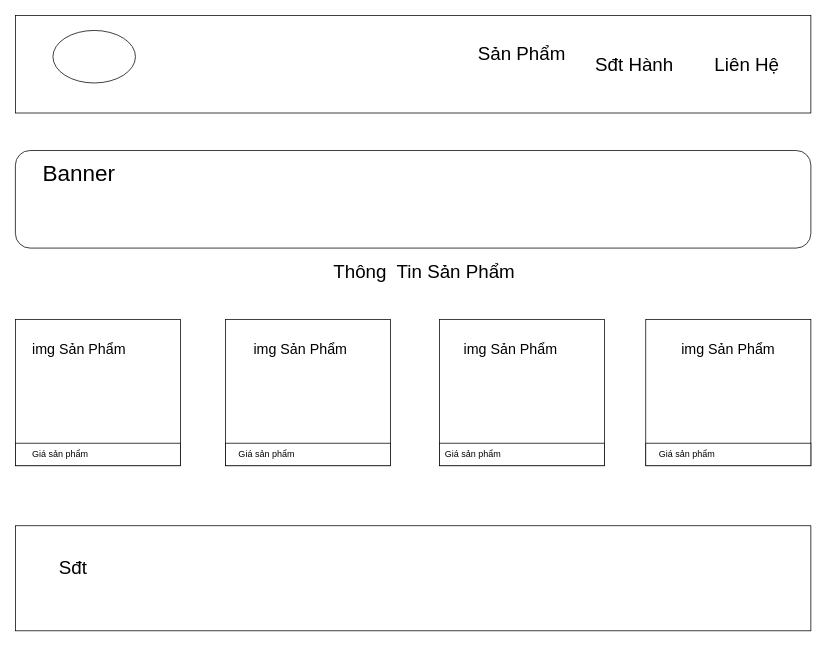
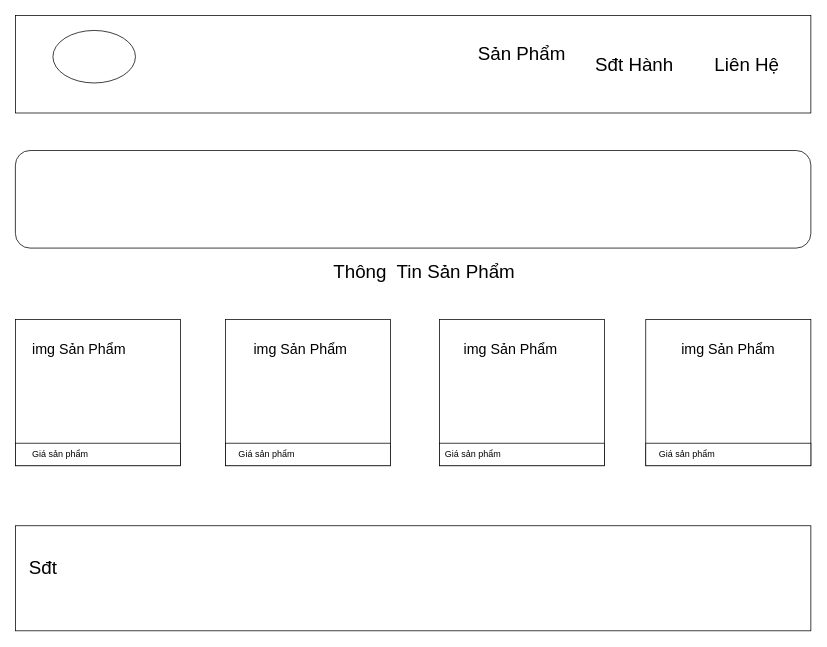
- <mxCell id="8" value="&lt;font style=&quot;font-size: 30px;&quot;&gt;Banner&lt;/font&gt;" style="text;html=1;strokeColor=none;fillColor=none;align=center;verticalAlign=middle;whiteSpace=wrap;rounded=0;" vertex="1" parent="1"><mxGeometry x="20" y="200" width="170" height="60" as="geometry" /></mxCell>
- <mxCell id="27" value="&lt;font style=&quot;font-size: 25px;&quot;&gt;Sđt&lt;/font&gt;" style="text;html=1;strokeColor=none;fillColor=none;align=center;verticalAlign=middle;whiteSpace=wrap;rounded=0;" vertex="1" parent="1"><mxGeometry x="67.5" y="740" width="57.5" height="30" as="geometry" /></mxCell>
+ <mxCell id="27" value="&lt;font style=&quot;font-size: 25px;&quot;&gt;Sđt&lt;/font&gt;" style="text;html=1;strokeColor=none;fillColor=none;align=center;verticalAlign=middle;whiteSpace=wrap;rounded=0;" vertex="1" parent="1"><mxGeometry x="27.5" y="740" width="57.5" height="30" as="geometry" /></mxCell>
